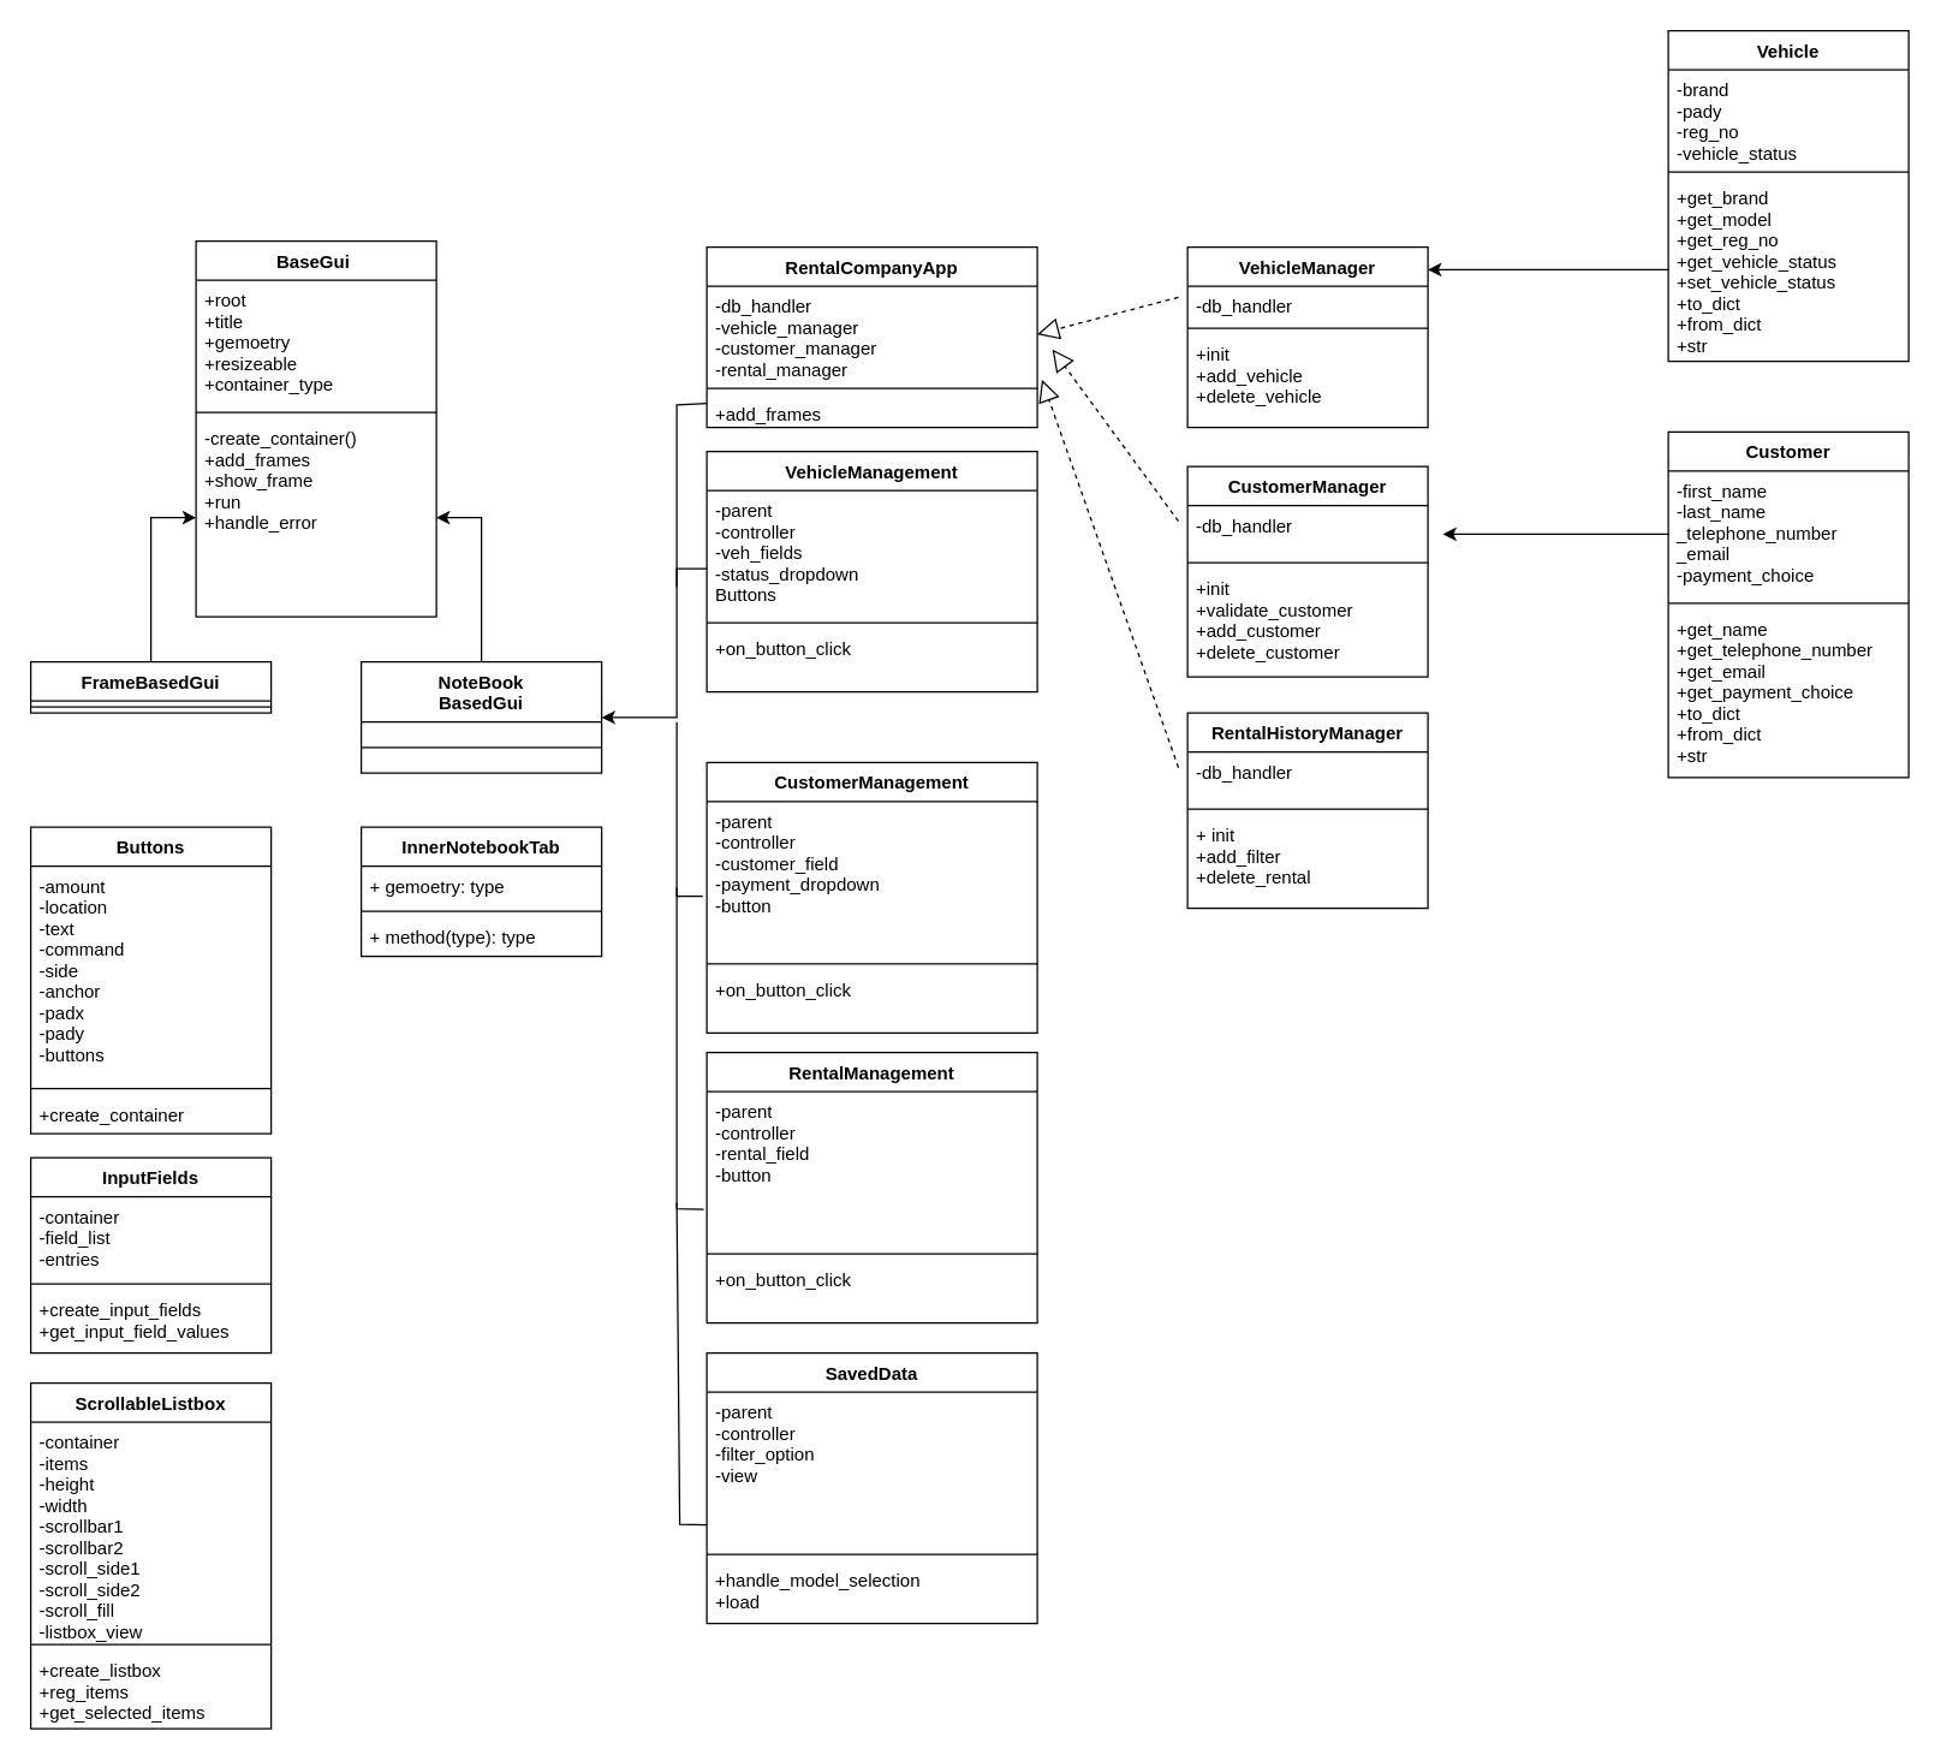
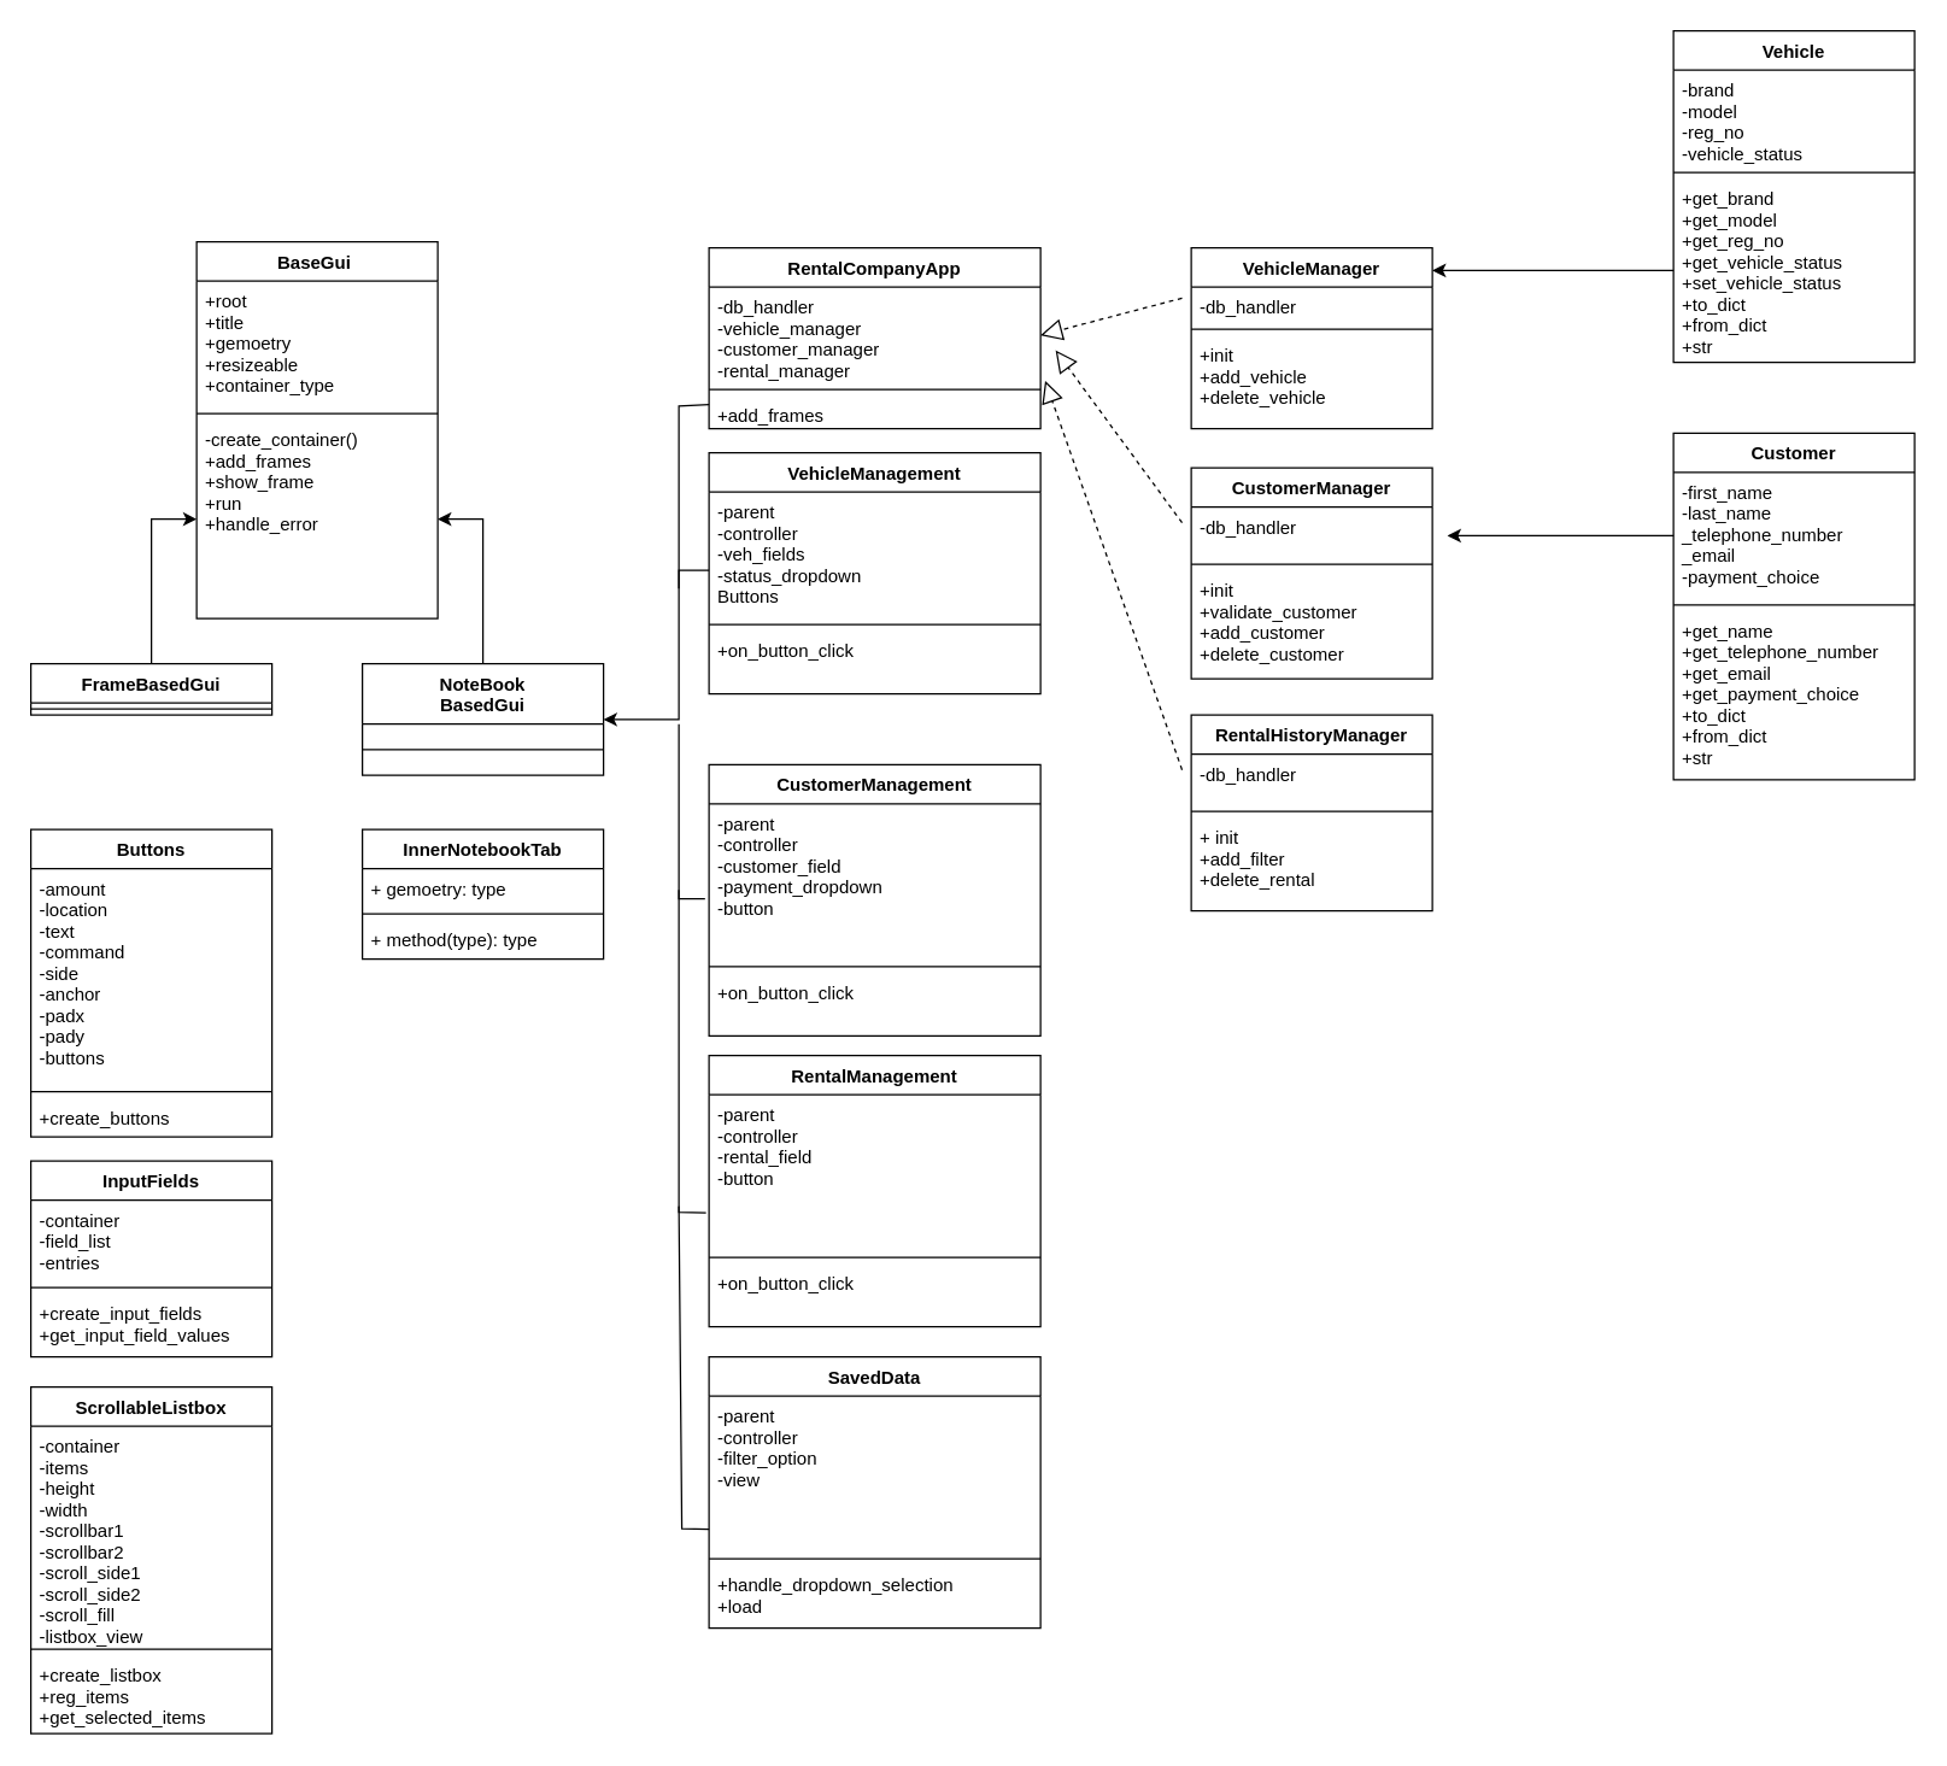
- <mxCell id="74" value="-brand&#10;-pady&#10;-reg_no&#10;-vehicle_status" style="text;strokeColor=none;fillColor=none;align=left;verticalAlign=top;spacingLeft=4;spacingRight=4;overflow=hidden;rotatable=0;points=[[0,0.5],[1,0.5]];portConstraint=eastwest;" vertex="1" parent="73"><mxGeometry y="26" width="160" height="64" as="geometry" /></mxCell>
+ <mxCell id="74" value="-brand&#10;-model&#10;-reg_no&#10;-vehicle_status" style="text;strokeColor=none;fillColor=none;align=left;verticalAlign=top;spacingLeft=4;spacingRight=4;overflow=hidden;rotatable=0;points=[[0,0.5],[1,0.5]];portConstraint=eastwest;" vertex="1" parent="73"><mxGeometry y="26" width="160" height="64" as="geometry" /></mxCell>
- <mxCell id="15" value="+create_container" style="text;strokeColor=none;fillColor=none;align=left;verticalAlign=top;spacingLeft=4;spacingRight=4;overflow=hidden;rotatable=0;points=[[0,0.5],[1,0.5]];portConstraint=eastwest;" vertex="1" parent="12"><mxGeometry y="178" width="160" height="26" as="geometry" /></mxCell>
+ <mxCell id="15" value="+create_buttons" style="text;strokeColor=none;fillColor=none;align=left;verticalAlign=top;spacingLeft=4;spacingRight=4;overflow=hidden;rotatable=0;points=[[0,0.5],[1,0.5]];portConstraint=eastwest;" vertex="1" parent="12"><mxGeometry y="178" width="160" height="26" as="geometry" /></mxCell>
- <mxCell id="55" value="+handle_model_selection&#10;+load" style="text;strokeColor=none;fillColor=none;align=left;verticalAlign=top;spacingLeft=4;spacingRight=4;overflow=hidden;rotatable=0;points=[[0,0.5],[1,0.5]];portConstraint=eastwest;" vertex="1" parent="52"><mxGeometry y="138" width="220" height="42" as="geometry" /></mxCell>
+ <mxCell id="55" value="+handle_dropdown_selection&#10;+load" style="text;strokeColor=none;fillColor=none;align=left;verticalAlign=top;spacingLeft=4;spacingRight=4;overflow=hidden;rotatable=0;points=[[0,0.5],[1,0.5]];portConstraint=eastwest;" vertex="1" parent="52"><mxGeometry y="138" width="220" height="42" as="geometry" /></mxCell>
